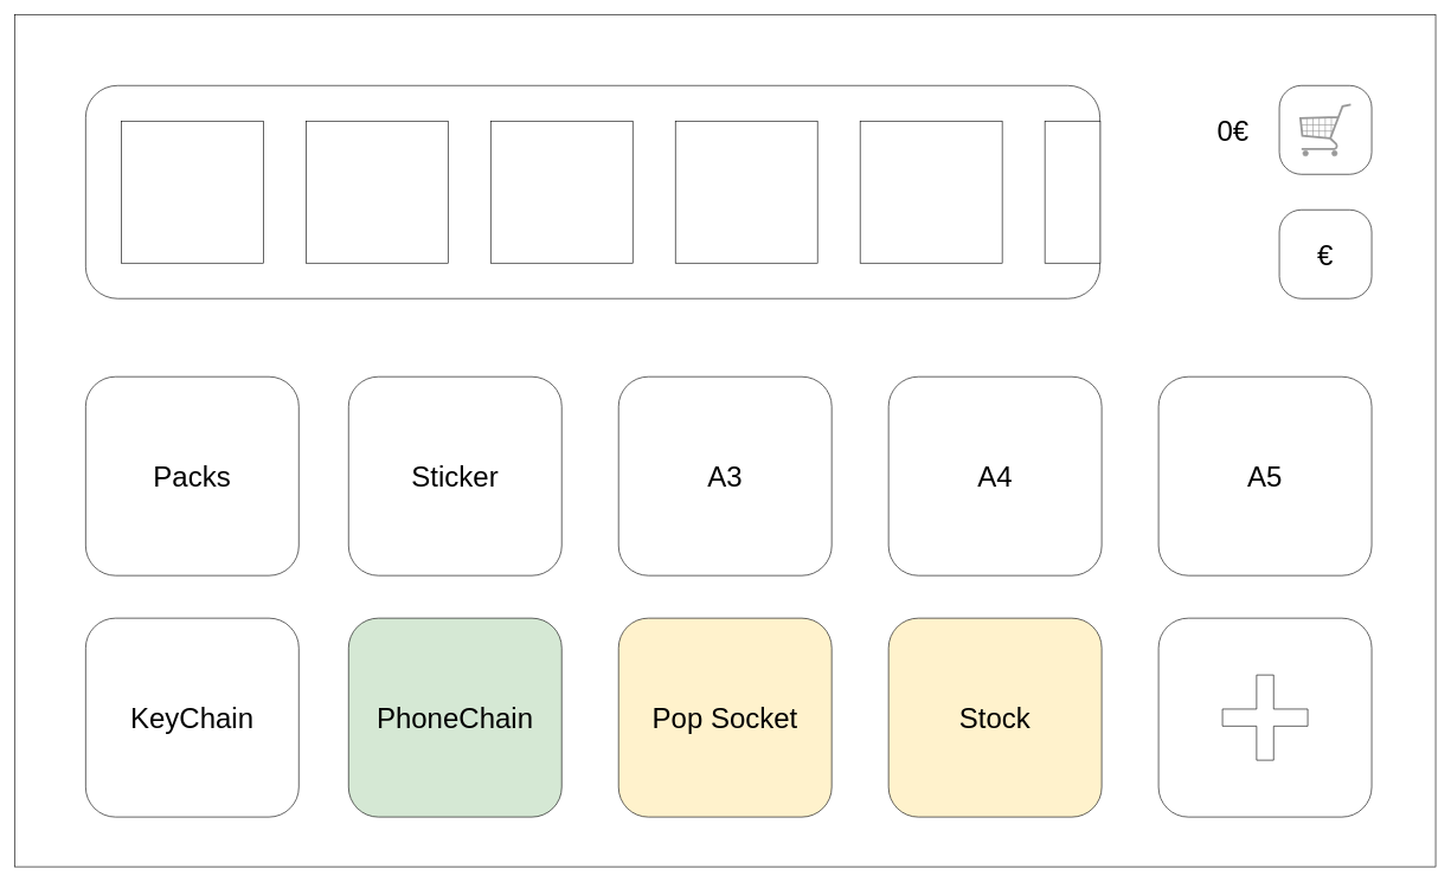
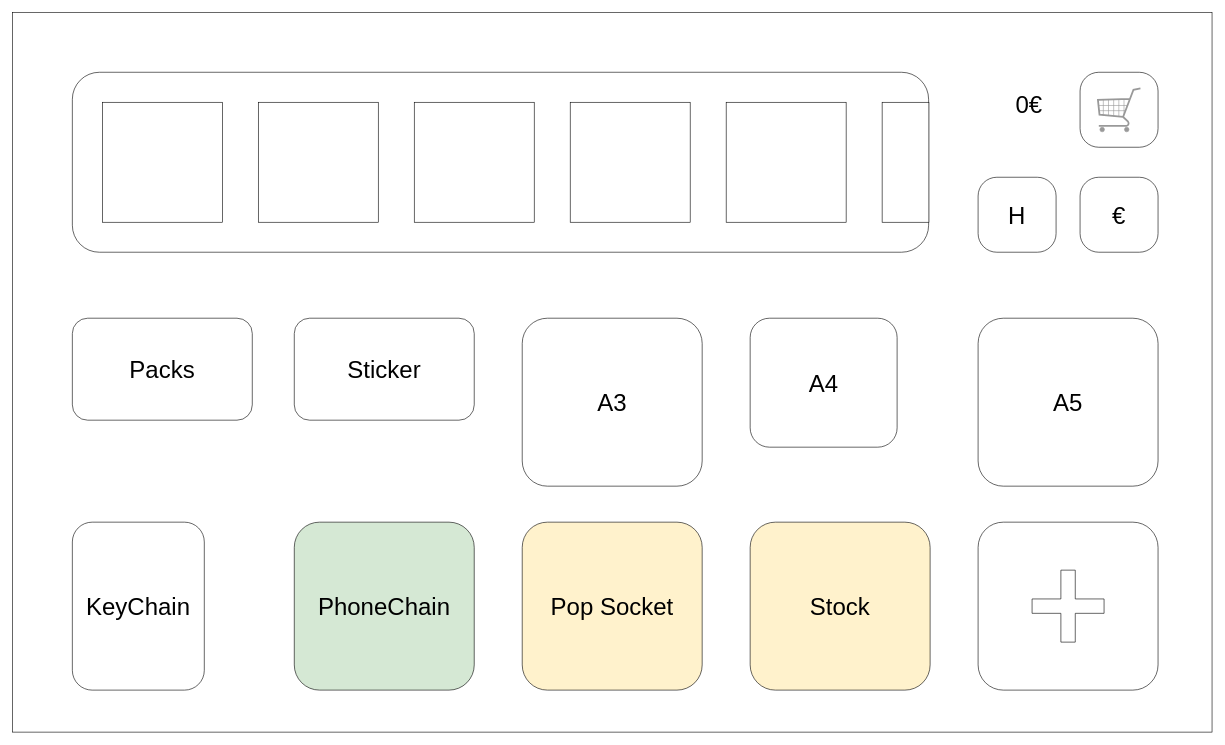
- <mxCell id="17" value="0€" style="text;html=1;strokeColor=none;fillColor=none;align=center;verticalAlign=middle;whiteSpace=wrap;rounded=0;fontSize=40;" vertex="1" parent="1"><mxGeometry x="1670" y="137.5" width="130" height="90" as="geometry" /></mxCell>
+ <mxCell id="17" value="0€" style="text;html=1;strokeColor=none;fillColor=none;align=center;verticalAlign=middle;whiteSpace=wrap;rounded=0;fontSize=40;" vertex="1" parent="1"><mxGeometry x="1650" y="127.5" width="130" height="90" as="geometry" /></mxCell>
+ <mxCell id="15" value="&lt;font style=&quot;font-size: 40px;&quot;&gt;H&lt;/font&gt;" style="rounded=1;whiteSpace=wrap;html=1;arcSize=25;" vertex="1" parent="1"><mxGeometry x="1630" y="295" width="130" height="125" as="geometry" /></mxCell>
- <mxCell id="13" value="&lt;font style=&quot;font-size: 40px;&quot;&gt;Packs&lt;/font&gt;" style="rounded=1;whiteSpace=wrap;html=1;" vertex="1" parent="1"><mxGeometry x="120" y="530" width="300" height="280" as="geometry" /></mxCell>
+ <mxCell id="13" value="&lt;font style=&quot;font-size: 40px;&quot;&gt;Packs&lt;/font&gt;" style="rounded=1;whiteSpace=wrap;html=1;" vertex="1" parent="1"><mxGeometry x="120" y="530" width="300" height="170" as="geometry" /></mxCell>
- <mxCell id="7" value="&lt;font style=&quot;font-size: 40px;&quot;&gt;Sticker&lt;/font&gt;" style="rounded=1;whiteSpace=wrap;html=1;" vertex="1" parent="1"><mxGeometry x="490" y="530" width="300" height="280" as="geometry" /></mxCell>
+ <mxCell id="7" value="&lt;font style=&quot;font-size: 40px;&quot;&gt;Sticker&lt;/font&gt;" style="rounded=1;whiteSpace=wrap;html=1;" vertex="1" parent="1"><mxGeometry x="490" y="530" width="300" height="170" as="geometry" /></mxCell>
- <mxCell id="5" value="&lt;font style=&quot;font-size: 40px;&quot;&gt;A4&lt;/font&gt;" style="rounded=1;whiteSpace=wrap;html=1;" vertex="1" parent="1"><mxGeometry x="1250" y="530" width="300" height="280" as="geometry" /></mxCell>
+ <mxCell id="5" value="&lt;font style=&quot;font-size: 40px;&quot;&gt;A4&lt;/font&gt;" style="rounded=1;whiteSpace=wrap;html=1;" vertex="1" parent="1"><mxGeometry x="1250" y="530" width="245" height="215" as="geometry" /></mxCell>
- <mxCell id="8" value="&lt;font style=&quot;font-size: 40px;&quot;&gt;KeyChain&lt;/font&gt;" style="rounded=1;whiteSpace=wrap;html=1;" vertex="1" parent="1"><mxGeometry x="120" y="870" width="300" height="280" as="geometry" /></mxCell>
+ <mxCell id="8" value="&lt;font style=&quot;font-size: 40px;&quot;&gt;KeyChain&lt;/font&gt;" style="rounded=1;whiteSpace=wrap;html=1;" vertex="1" parent="1"><mxGeometry x="120" y="870" width="220" height="280" as="geometry" /></mxCell>
